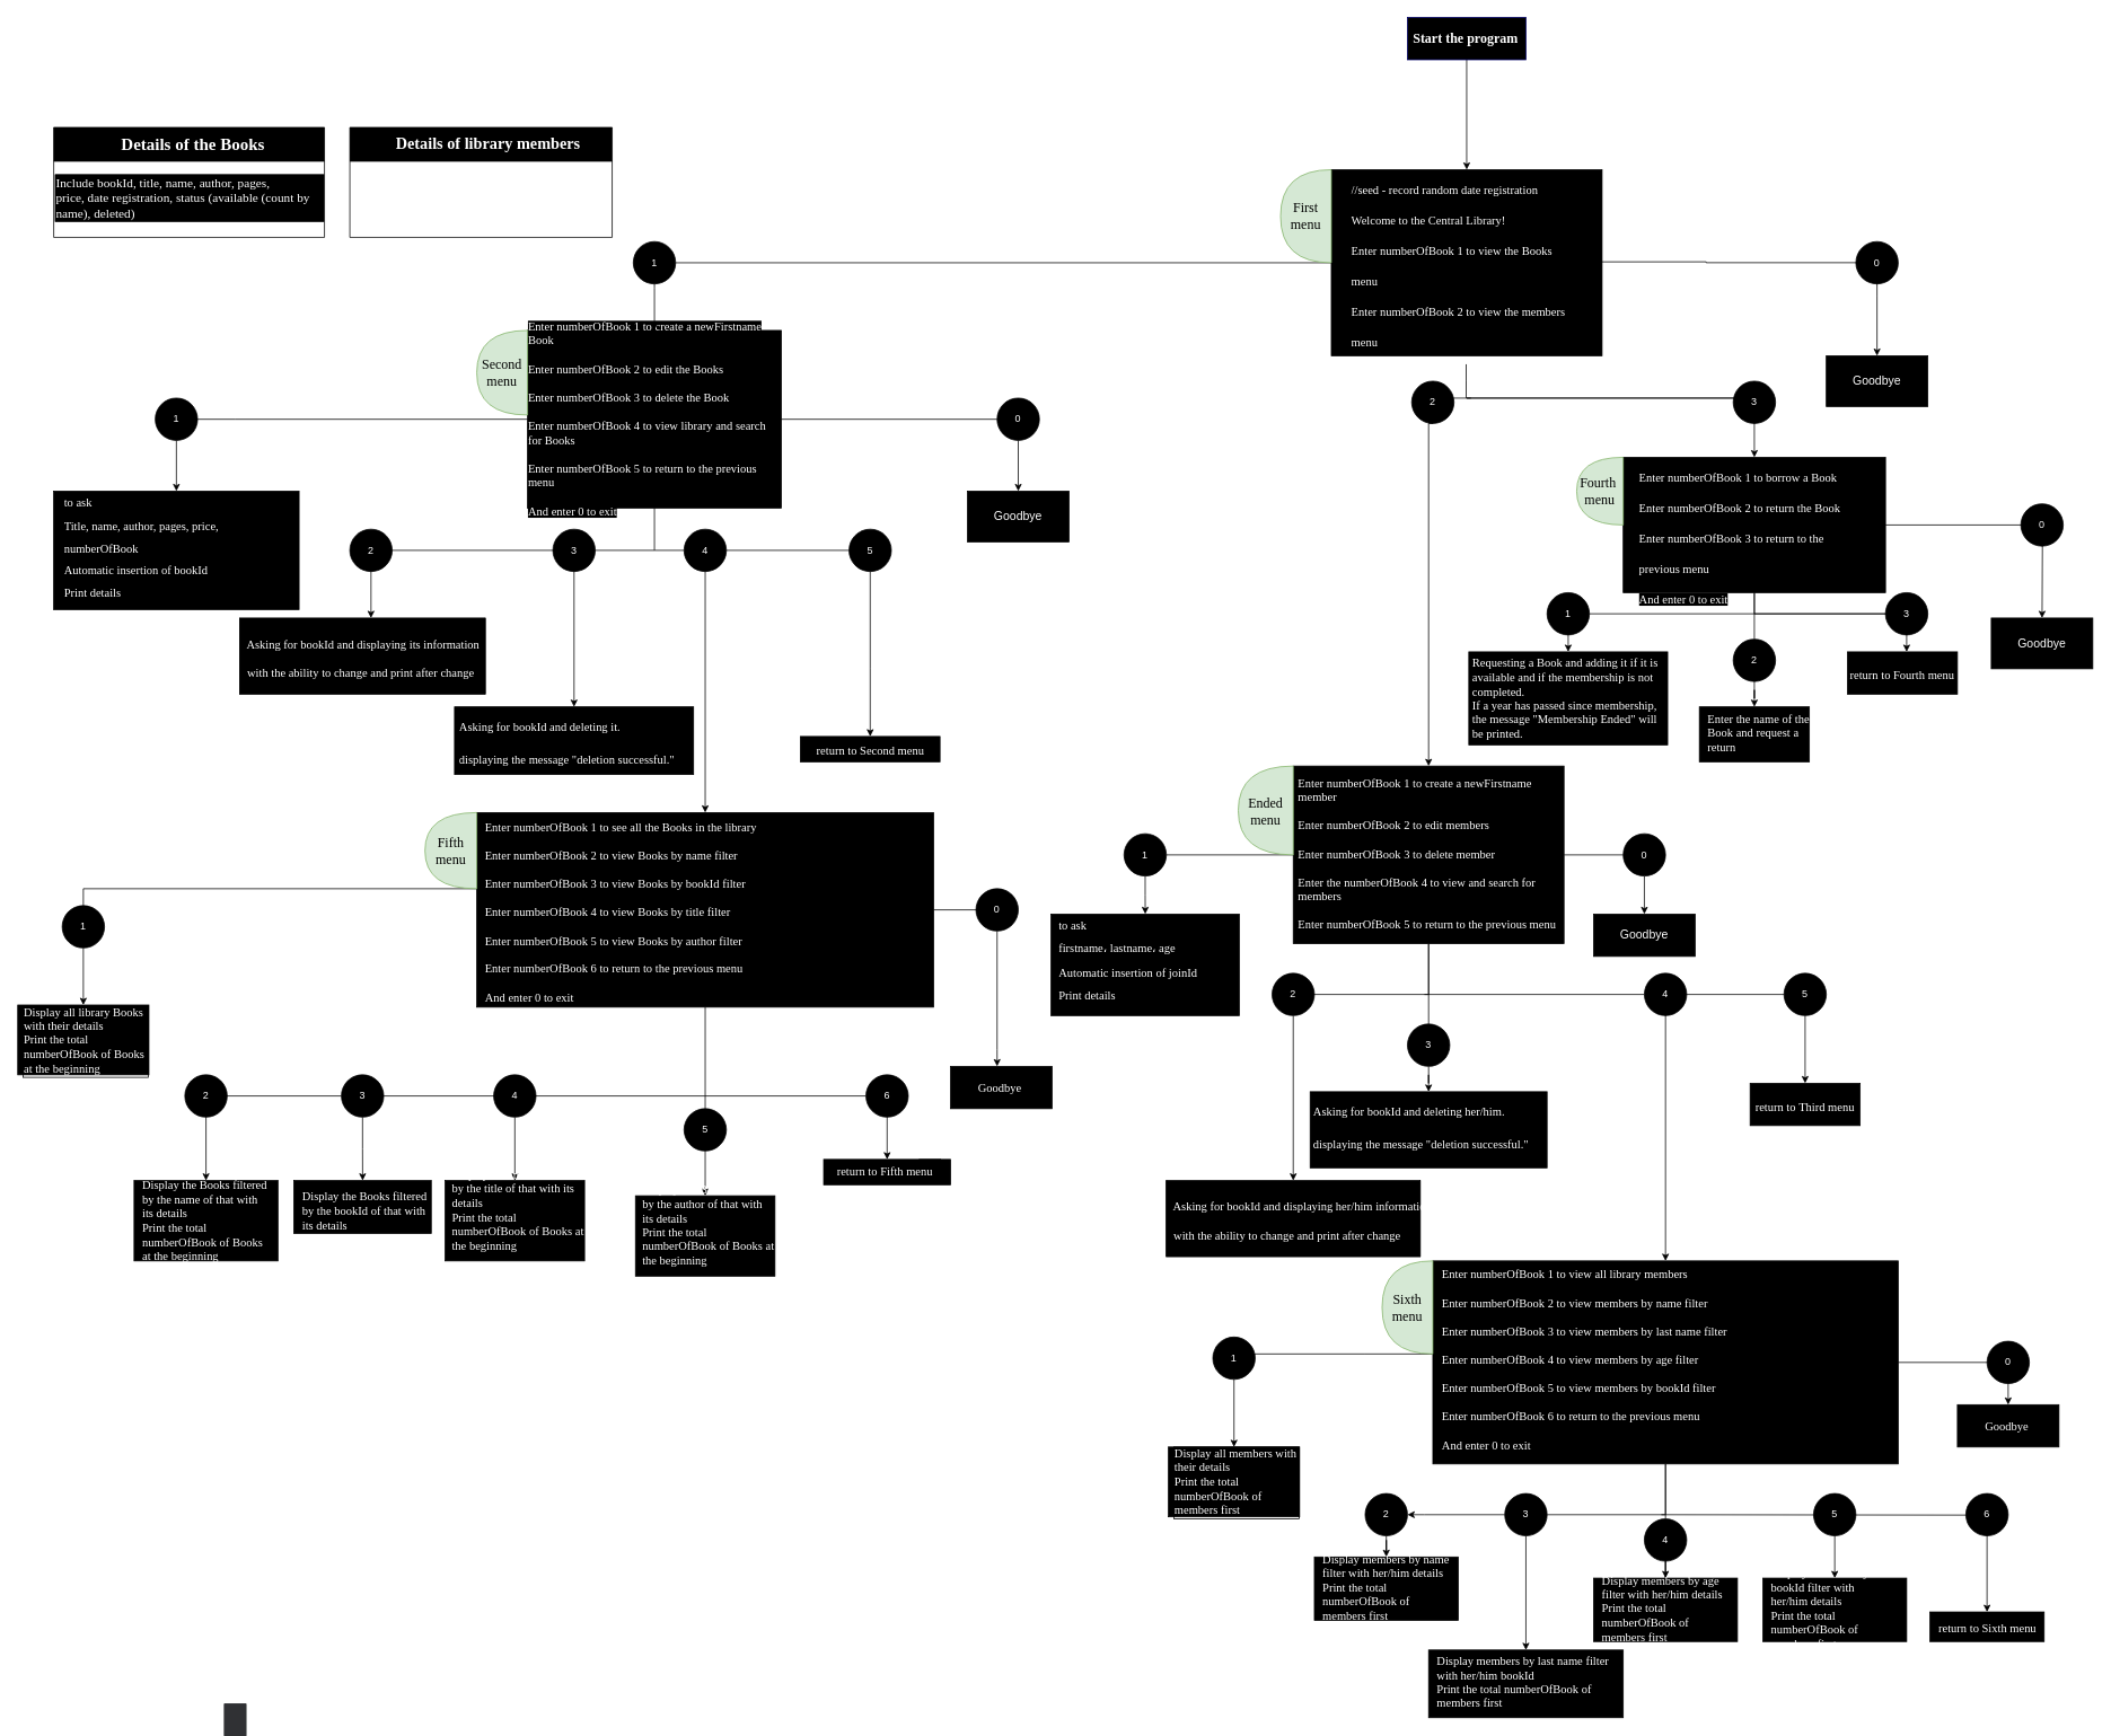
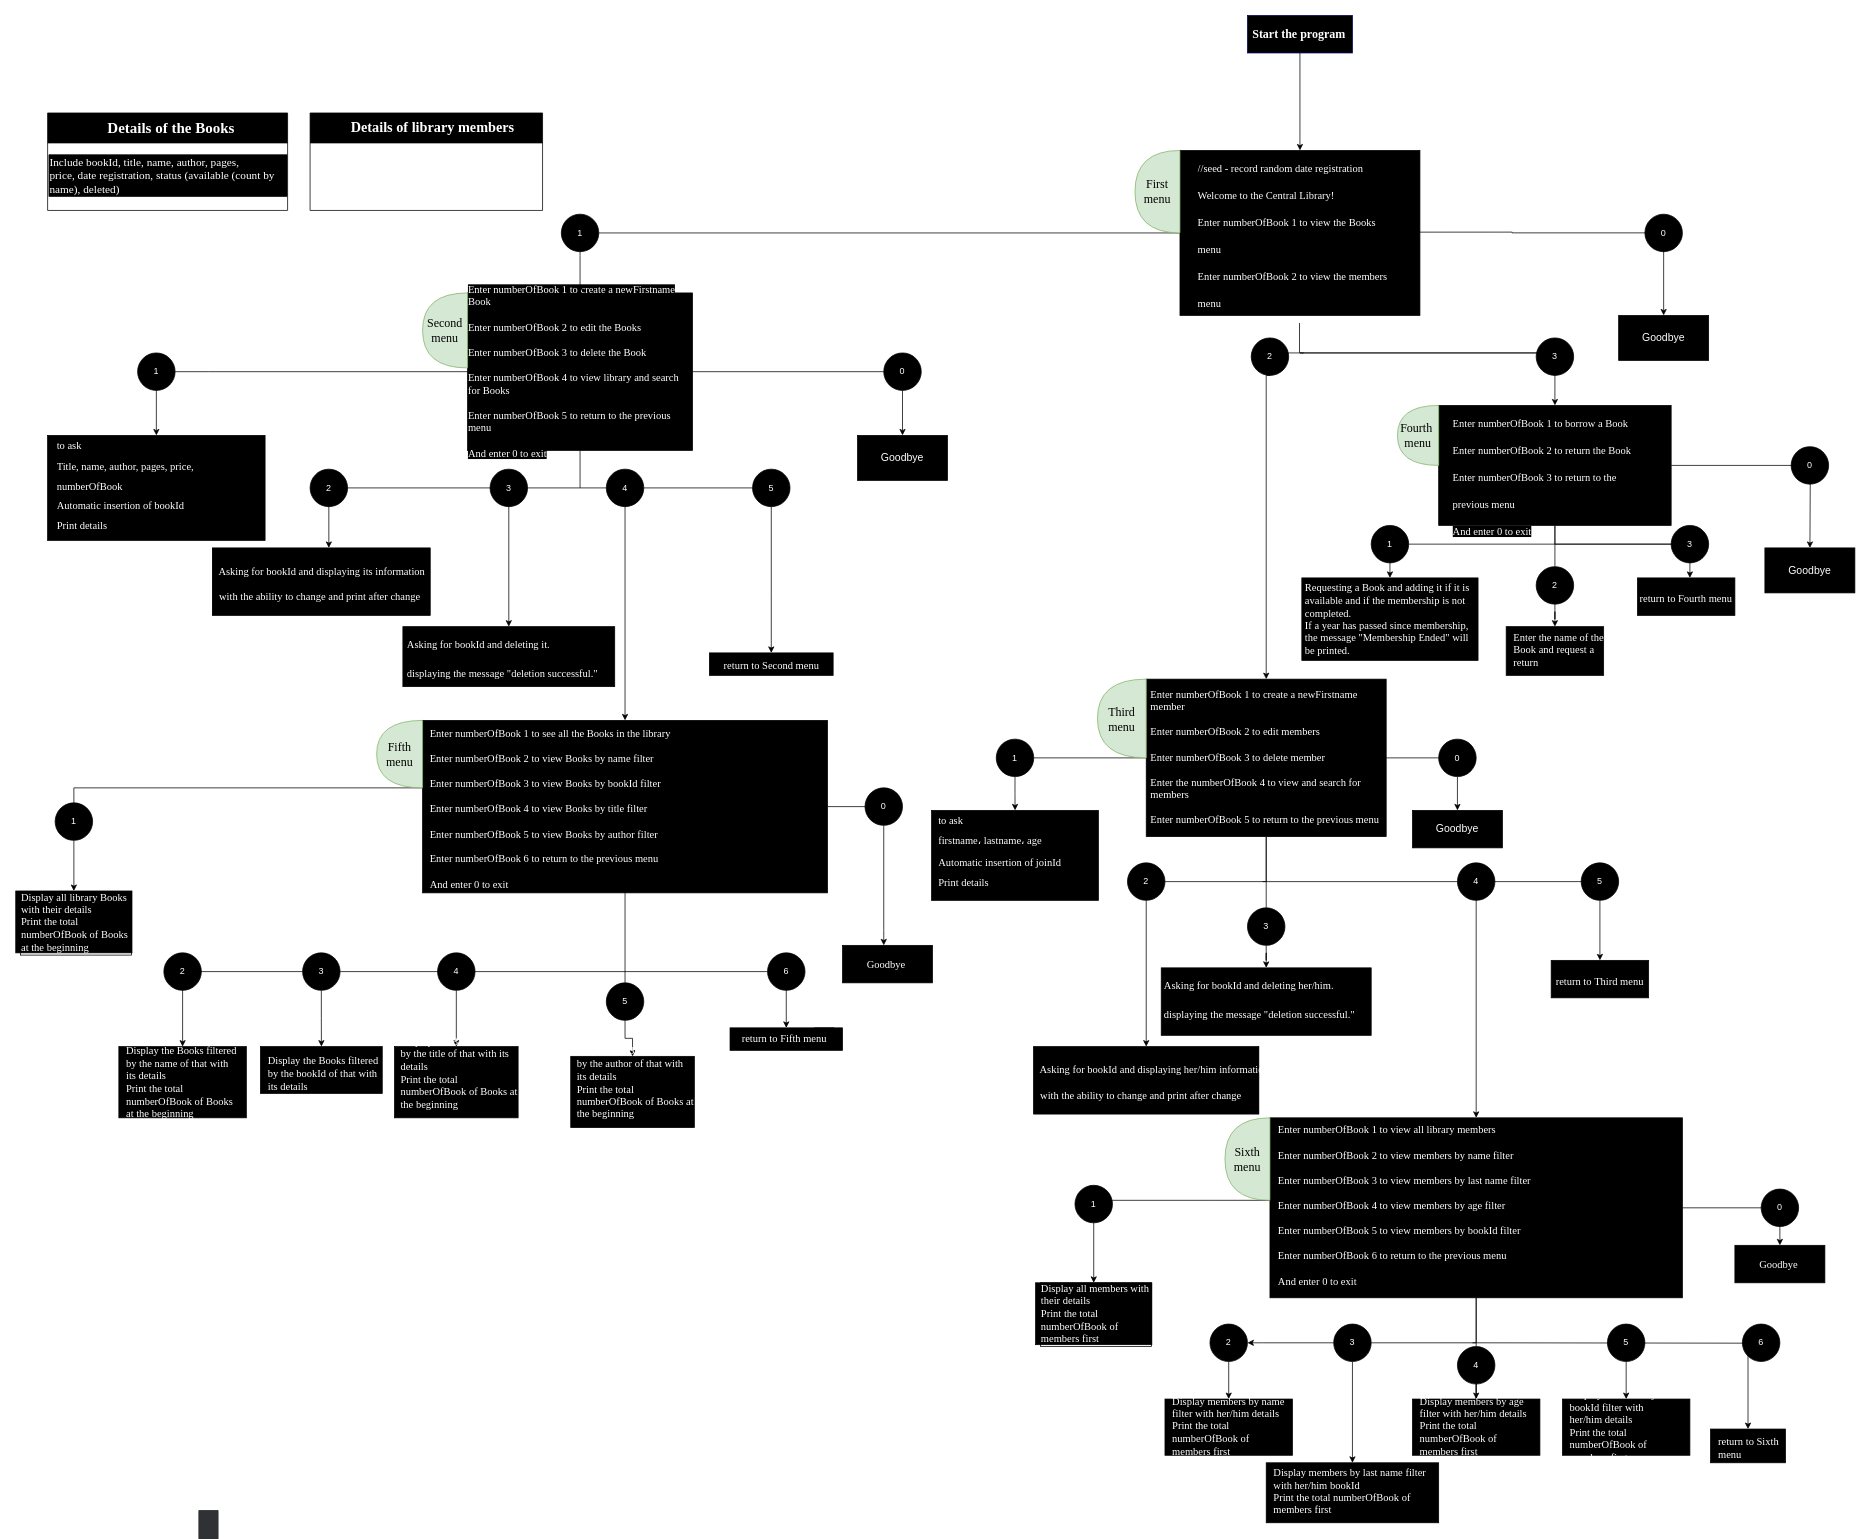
- <mxCell id="56" value="Ended menu" style="shape=or;whiteSpace=wrap;html=1;direction=west;strokeColor=#82b366;fillColor=#d5e8d4;fontSize=16;fontFamily=Times New Roman;" parent="1" vertex="1"><mxGeometry x="1463" y="905" width="65" height="105" as="geometry" /></mxCell>
+ <mxCell id="56" value="Third menu" style="shape=or;whiteSpace=wrap;html=1;direction=west;strokeColor=#82b366;fillColor=#d5e8d4;fontSize=16;fontFamily=Times New Roman;" parent="1" vertex="1"><mxGeometry x="1463" y="905" width="65" height="105" as="geometry" /></mxCell>
- <mxCell id="117" value="Display the Include filtered by the title of that with its details&#10;Print the total numberOfBook of Books at the beginning" style="whiteSpace=wrap;fillColor=#000000;fontColor=#FFFFFF;spacingLeft=6;fontFamily=Times New Roman;fontSize=14;align=left;spacingTop=-5;verticalAlign=bottom;spacingBottom=6;" parent="1" vertex="1"><mxGeometry x="525.58" y="1395" width="164.84" height="95" as="geometry" /></mxCell>
+ <mxCell id="117" value="Display the Books filtered by the title of that with its details&#10;Print the total numberOfBook of Books at the beginning" style="whiteSpace=wrap;fillColor=#000000;fontColor=#FFFFFF;spacingLeft=6;fontFamily=Times New Roman;fontSize=14;align=left;spacingTop=-5;verticalAlign=bottom;spacingBottom=6;" parent="1" vertex="1"><mxGeometry x="525.58" y="1395" width="164.84" height="95" as="geometry" /></mxCell>
- <mxCell id="127" value="Display the Books filtered by the author of that with its details&#10;Print the total numberOfBook of Books at the beginning" style="whiteSpace=wrap;fillColor=#000000;fontColor=#FFFFFF;spacingLeft=6;fontFamily=Times New Roman;fontSize=14;align=left;spacingTop=-5;verticalAlign=bottom;spacingBottom=6;" parent="1" vertex="1"><mxGeometry x="750.58" y="1413" width="164.84" height="95" as="geometry" /></mxCell>
+ <mxCell id="127" value="Display the Books filtered by the author of that with its details&#10;Print the total numberOfBook of Books at the beginning" style="whiteSpace=wrap;fillColor=#000000;fontColor=#FFFFFF;spacingLeft=6;fontFamily=Times New Roman;fontSize=14;align=left;spacingTop=-5;verticalAlign=bottom;spacingBottom=6;" parent="1" vertex="1"><mxGeometry x="760.58" y="1408" width="164.84" height="95" as="geometry" /></mxCell>
- <mxCell id="136" value="Display members by name filter with her/him details&#10;Print the total numberOfBook of members first" style="fontSize=14;fontFamily=Times New Roman;align=left;fillColor=#000000;strokeColor=#000000;fontColor=#FFFFFF;rounded=0;spacingTop=8;glass=0;spacingLeft=8;spacingRight=7;whiteSpace=wrap;spacingBottom=10;" parent="1" vertex="1"><mxGeometry x="1553" y="1840" width="170" height="75" as="geometry" /></mxCell>
+ <mxCell id="136" value="Display members by name filter with her/him details&#10;Print the total numberOfBook of members first" style="fontSize=14;fontFamily=Times New Roman;align=left;fillColor=#000000;strokeColor=#000000;fontColor=#FFFFFF;rounded=0;spacingTop=8;glass=0;spacingLeft=8;spacingRight=7;whiteSpace=wrap;spacingBottom=10;" parent="1" vertex="1"><mxGeometry x="1553" y="1865" width="170" height="75" as="geometry" /></mxCell>
- <mxCell id="87" value="return to Sixth menu" style="whiteSpace=wrap;html=1;fontSize=14;fontFamily=Times New Roman;align=left;fillColor=#000000;strokeColor=#000000;fontColor=#FFFFFF;rounded=0;spacingTop=17;glass=0;spacingLeft=8;spacingBottom=10;" parent="1" vertex="1"><mxGeometry x="2280.5" y="1905" width="135" height="35" as="geometry" /></mxCell>
+ <mxCell id="87" value="return to Sixth menu" style="whiteSpace=wrap;html=1;fontSize=14;fontFamily=Times New Roman;align=left;fillColor=#000000;strokeColor=#000000;fontColor=#FFFFFF;rounded=0;spacingTop=17;glass=0;spacingLeft=8;spacingBottom=10;" parent="1" vertex="1"><mxGeometry x="2280.5" y="1905" width="100" height="45" as="geometry" /></mxCell>
